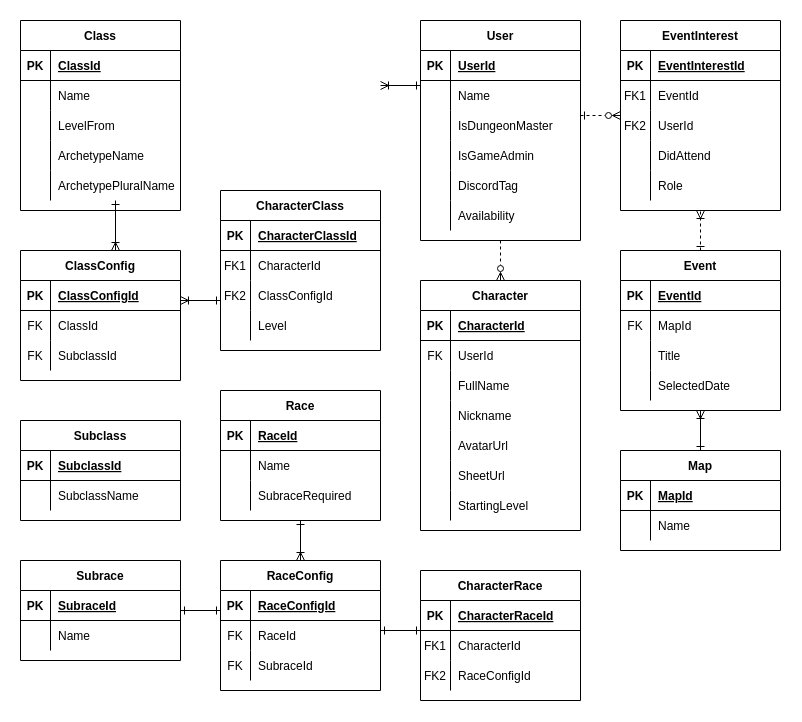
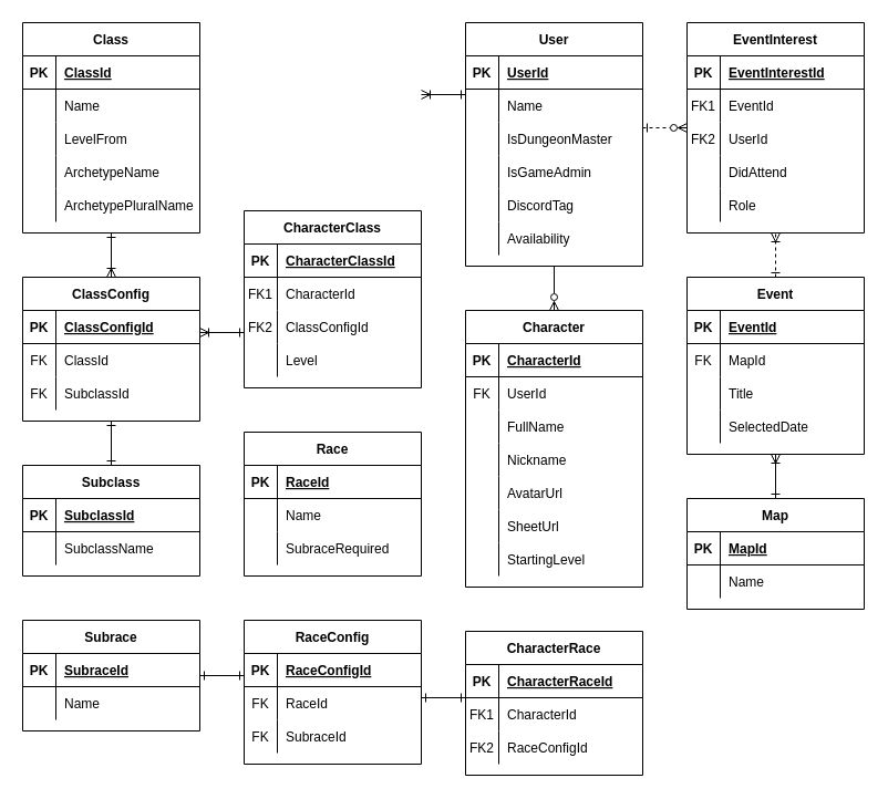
- <mxCell id="151" style="edgeStyle=elbowEdgeStyle;rounded=0;jumpStyle=arc;orthogonalLoop=1;jettySize=auto;html=1;startArrow=ERoneToMany;startFill=0;endArrow=ERone;endFill=0;" parent="1" source="152" target="91" edge="1"><mxGeometry relative="1" as="geometry" /></mxCell>
+ <mxCell id="151" style="edgeStyle=elbowEdgeStyle;rounded=0;jumpStyle=arc;orthogonalLoop=1;jettySize=auto;html=1;startArrow=ERoneToMany;startFill=0;endArrow=ERone;endFill=0;" parent="1" source="152" target="76" edge="1"><mxGeometry relative="1" as="geometry" /></mxCell>
- <mxCell id="55" style="edgeStyle=elbowEdgeStyle;rounded=0;orthogonalLoop=1;jettySize=auto;elbow=vertical;html=1;startArrow=baseDash;startFill=0;endArrow=ERzeroToMany;endFill=0;jumpStyle=arc;dashed=1;" parent="1" source="57" target="2" edge="1"><mxGeometry relative="1" as="geometry" /></mxCell>
+ <mxCell id="55" style="edgeStyle=elbowEdgeStyle;rounded=0;orthogonalLoop=1;jettySize=auto;elbow=vertical;html=1;startArrow=baseDash;startFill=0;endArrow=ERzeroToMany;endFill=0;jumpStyle=arc;" parent="1" source="57" target="2" edge="1"><mxGeometry relative="1" as="geometry" /></mxCell>
+ <mxCell id="150" style="edgeStyle=elbowEdgeStyle;rounded=0;jumpStyle=arc;orthogonalLoop=1;jettySize=auto;html=1;endArrow=ERone;endFill=0;startArrow=ERone;startFill=0;" parent="1" source="152" target="102" edge="1"><mxGeometry relative="1" as="geometry" /></mxCell>
- <mxCell id="163" style="edgeStyle=elbowEdgeStyle;rounded=0;jumpStyle=arc;orthogonalLoop=1;jettySize=auto;html=1;startArrow=ERoneToMany;startFill=0;endArrow=ERone;endFill=0;elbow=vertical;" parent="1" source="164" target="92" edge="1"><mxGeometry relative="1" as="geometry" /></mxCell>
